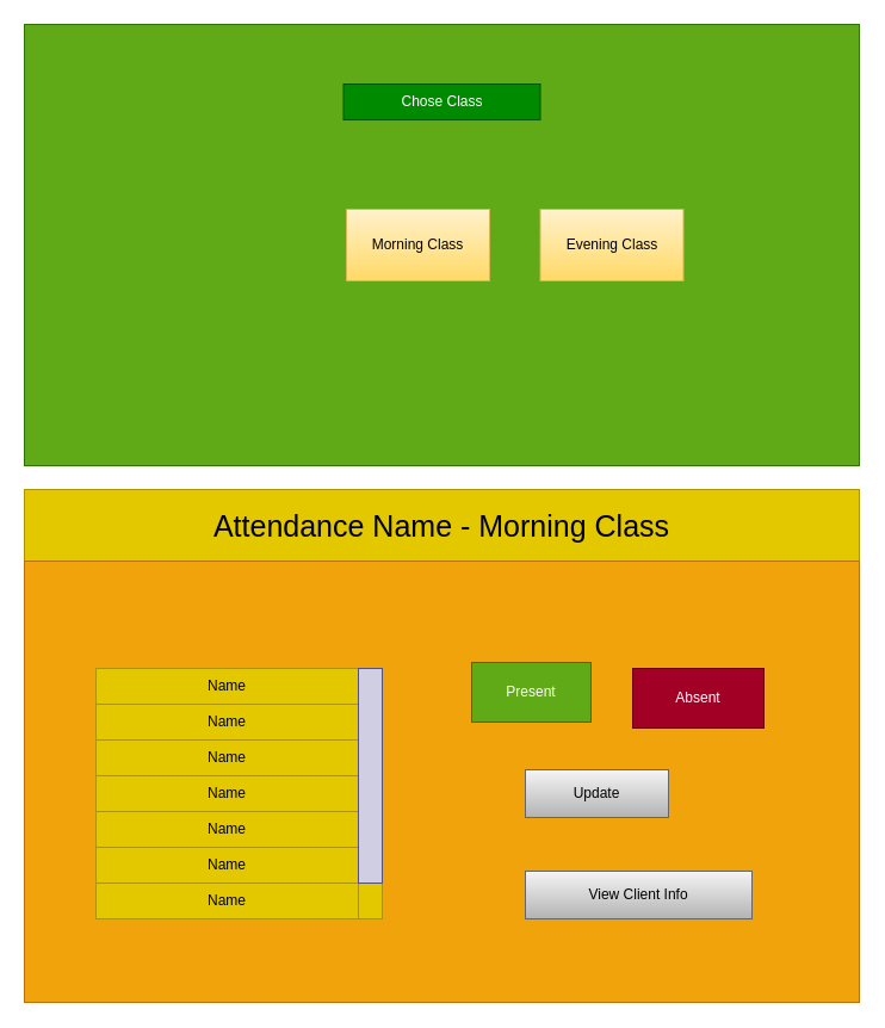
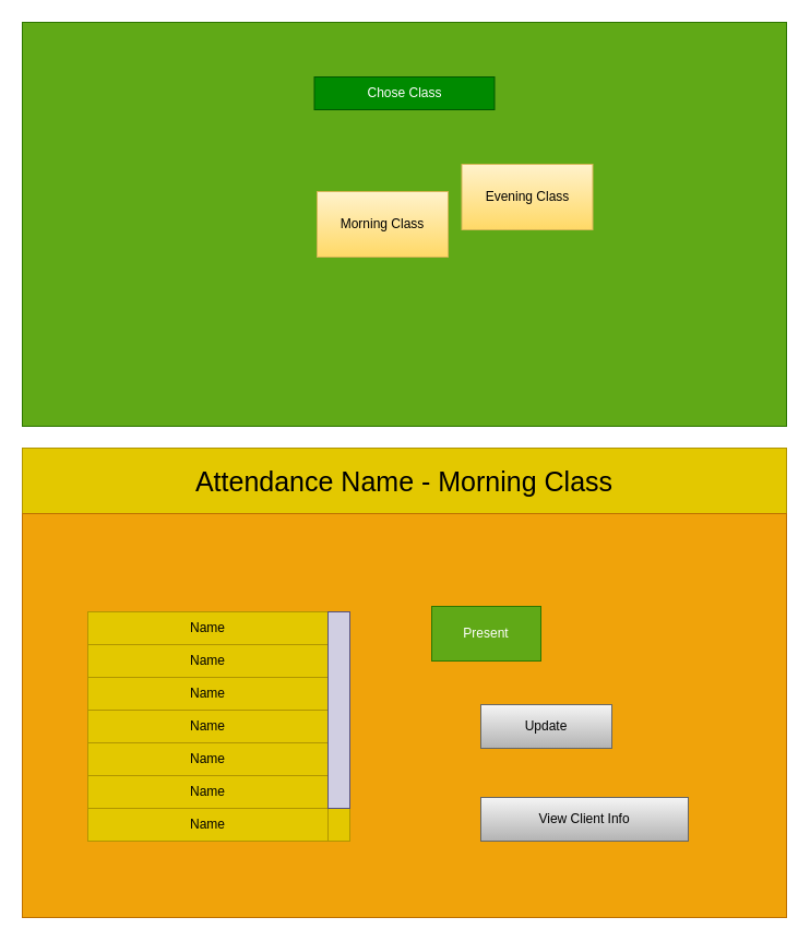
- <mxCell id="20" value="&lt;font color=&quot;#000000&quot;&gt;Evening Class&lt;/font&gt;" style="rounded=0;whiteSpace=wrap;html=1;fillColor=#fff2cc;gradientColor=#ffd966;strokeColor=#d6b656;" parent="1" vertex="1"><mxGeometry x="452.5" y="175" width="120" height="60" as="geometry" /></mxCell>
+ <mxCell id="20" value="&lt;font color=&quot;#000000&quot;&gt;Evening Class&lt;/font&gt;" style="rounded=0;whiteSpace=wrap;html=1;fillColor=#fff2cc;gradientColor=#ffd966;strokeColor=#d6b656;" parent="1" vertex="1"><mxGeometry x="422.5" y="150" width="120" height="60" as="geometry" /></mxCell>
- <mxCell id="13" value="Absent" style="rounded=0;whiteSpace=wrap;html=1;fillColor=#a20025;fontColor=#ffffff;strokeColor=#6F0000;" parent="1" vertex="1"><mxGeometry x="530" y="560" width="110" height="50" as="geometry" /></mxCell>
